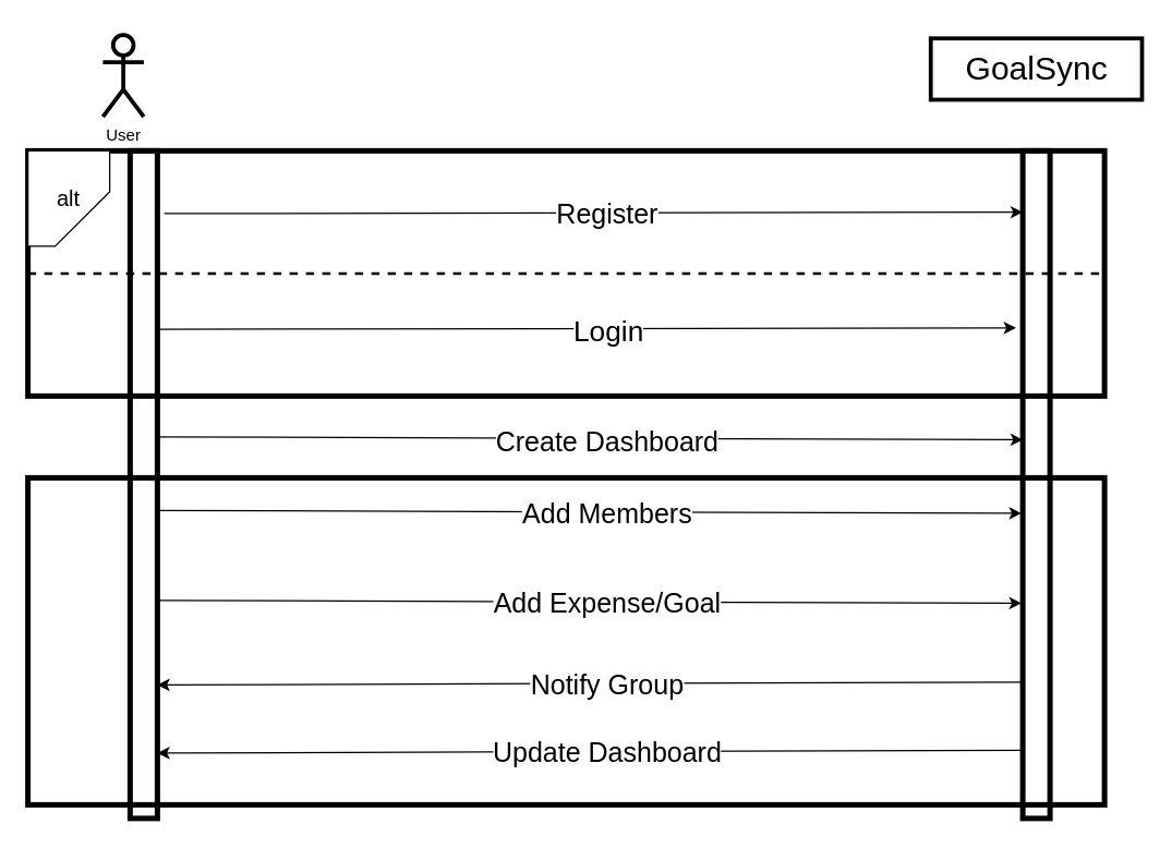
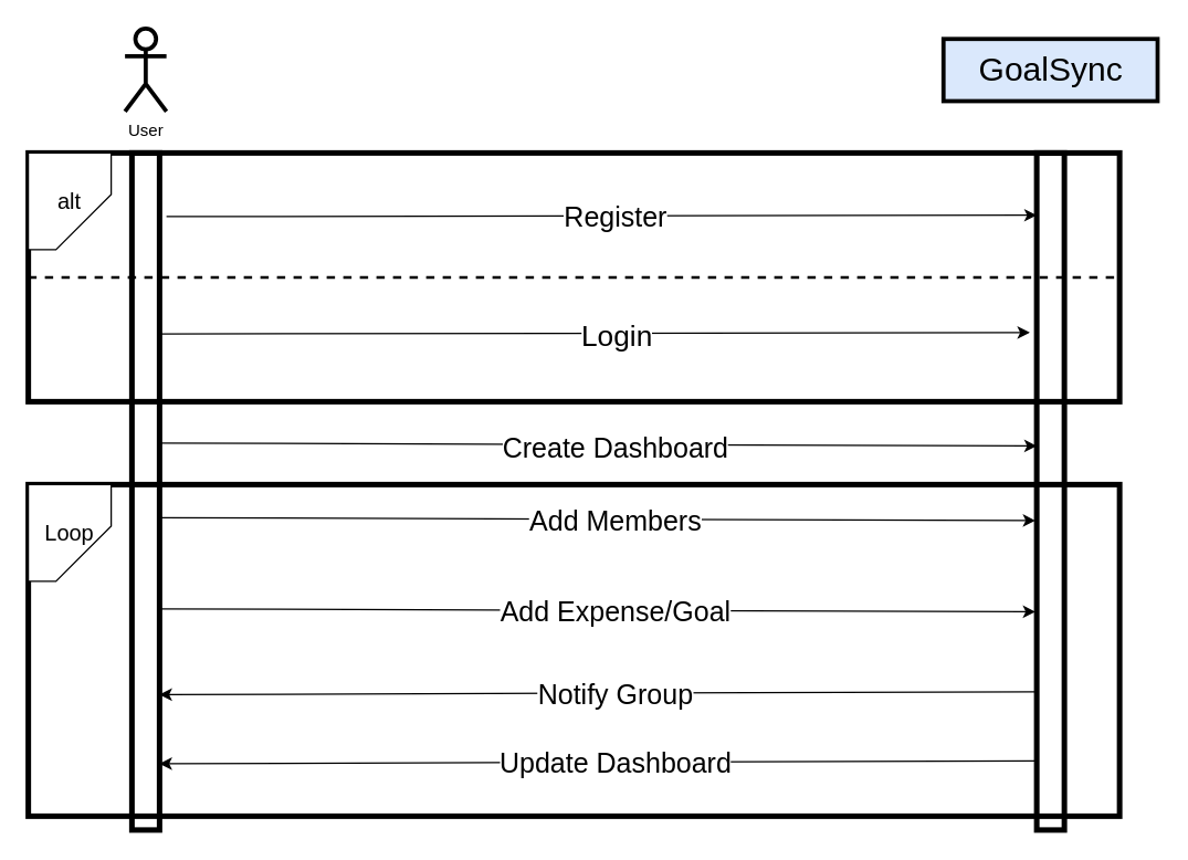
- <mxCell id="5" value="&lt;font style=&quot;font-size: 24px;&quot;&gt;GoalSync&lt;/font&gt;" style="whiteSpace=wrap;html=1;strokeWidth=3;" vertex="1" parent="1"><mxGeometry x="682.5" y="27.5" width="155" height="45" as="geometry" /></mxCell>
+ <mxCell id="5" value="&lt;font style=&quot;font-size: 24px;&quot;&gt;GoalSync&lt;/font&gt;" style="whiteSpace=wrap;html=1;strokeWidth=3;fillColor=#dae8fc;" vertex="1" parent="1"><mxGeometry x="682.5" y="27.5" width="155" height="45" as="geometry" /></mxCell>
- <mxCell id="2" value="User&lt;div&gt;&lt;br&gt;&lt;/div&gt;" style="shape=umlActor;verticalLabelPosition=bottom;verticalAlign=top;html=1;outlineConnect=0;strokeWidth=3;" vertex="1" parent="1"><mxGeometry x="75" y="25" width="30" height="60" as="geometry" /></mxCell>
+ <mxCell id="2" value="User&lt;div&gt;&lt;br&gt;&lt;/div&gt;" style="shape=umlActor;verticalLabelPosition=bottom;verticalAlign=top;html=1;outlineConnect=0;strokeWidth=3;" vertex="1" parent="1"><mxGeometry x="90" y="20" width="30" height="60" as="geometry" /></mxCell>
+ <mxCell id="24" value="&lt;font style=&quot;font-size: 16px;&quot;&gt;Loop&lt;/font&gt;" style="shape=card;whiteSpace=wrap;html=1;size=40;direction=west;" vertex="1" parent="1"><mxGeometry y="350" width="60" height="70" as="geometry" x="20" /></mxCell>
